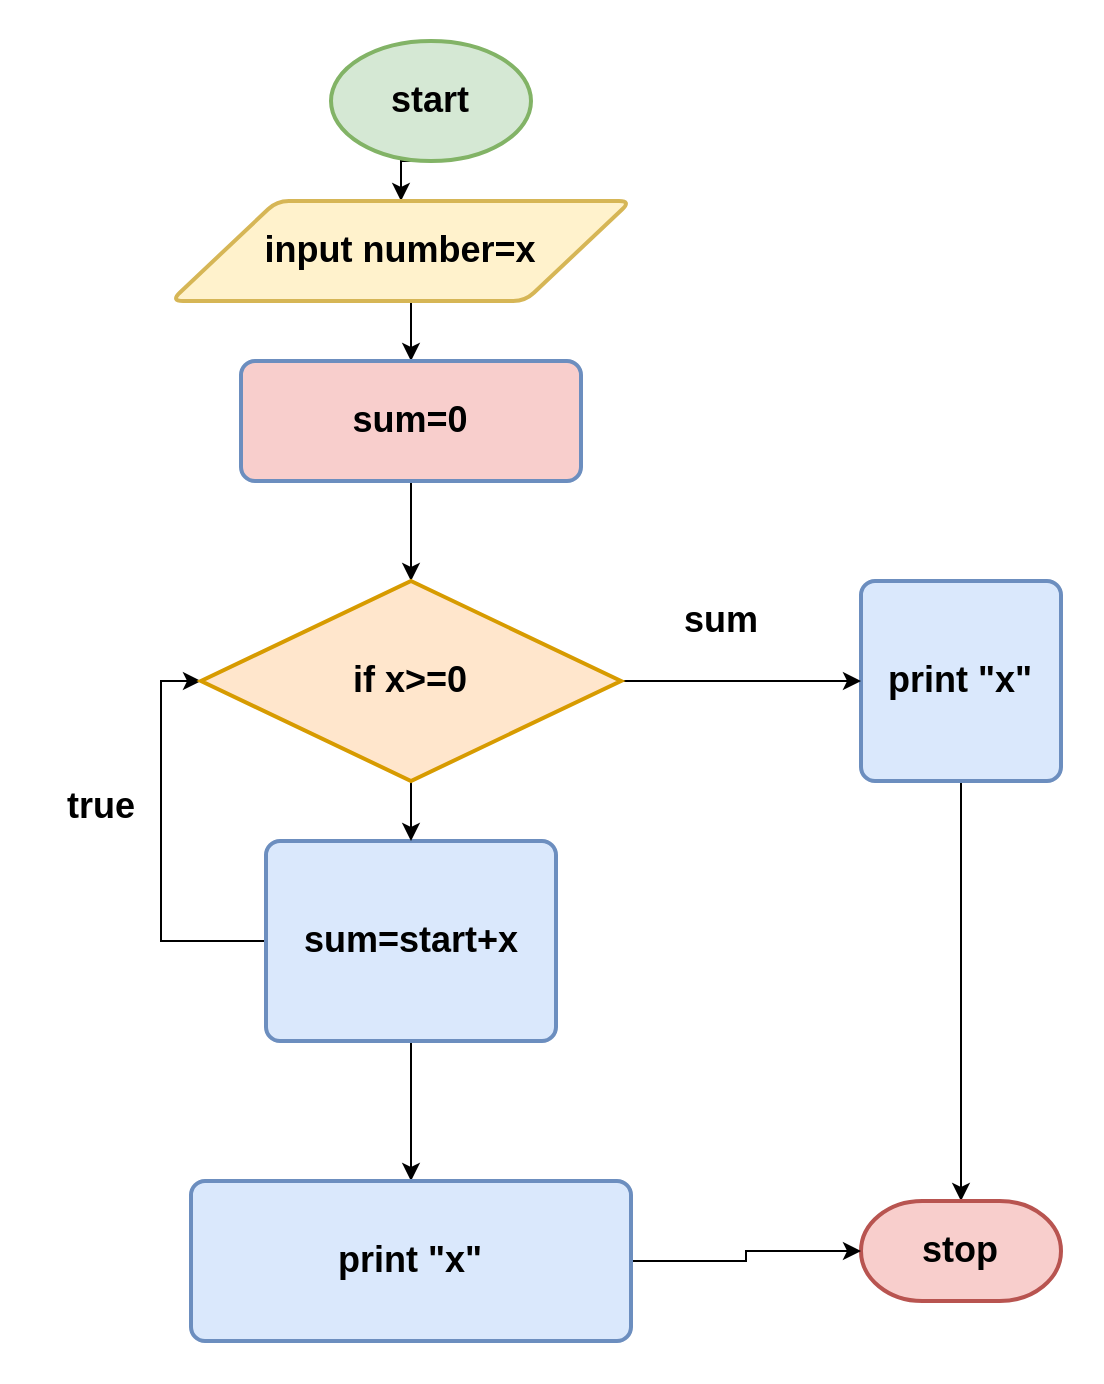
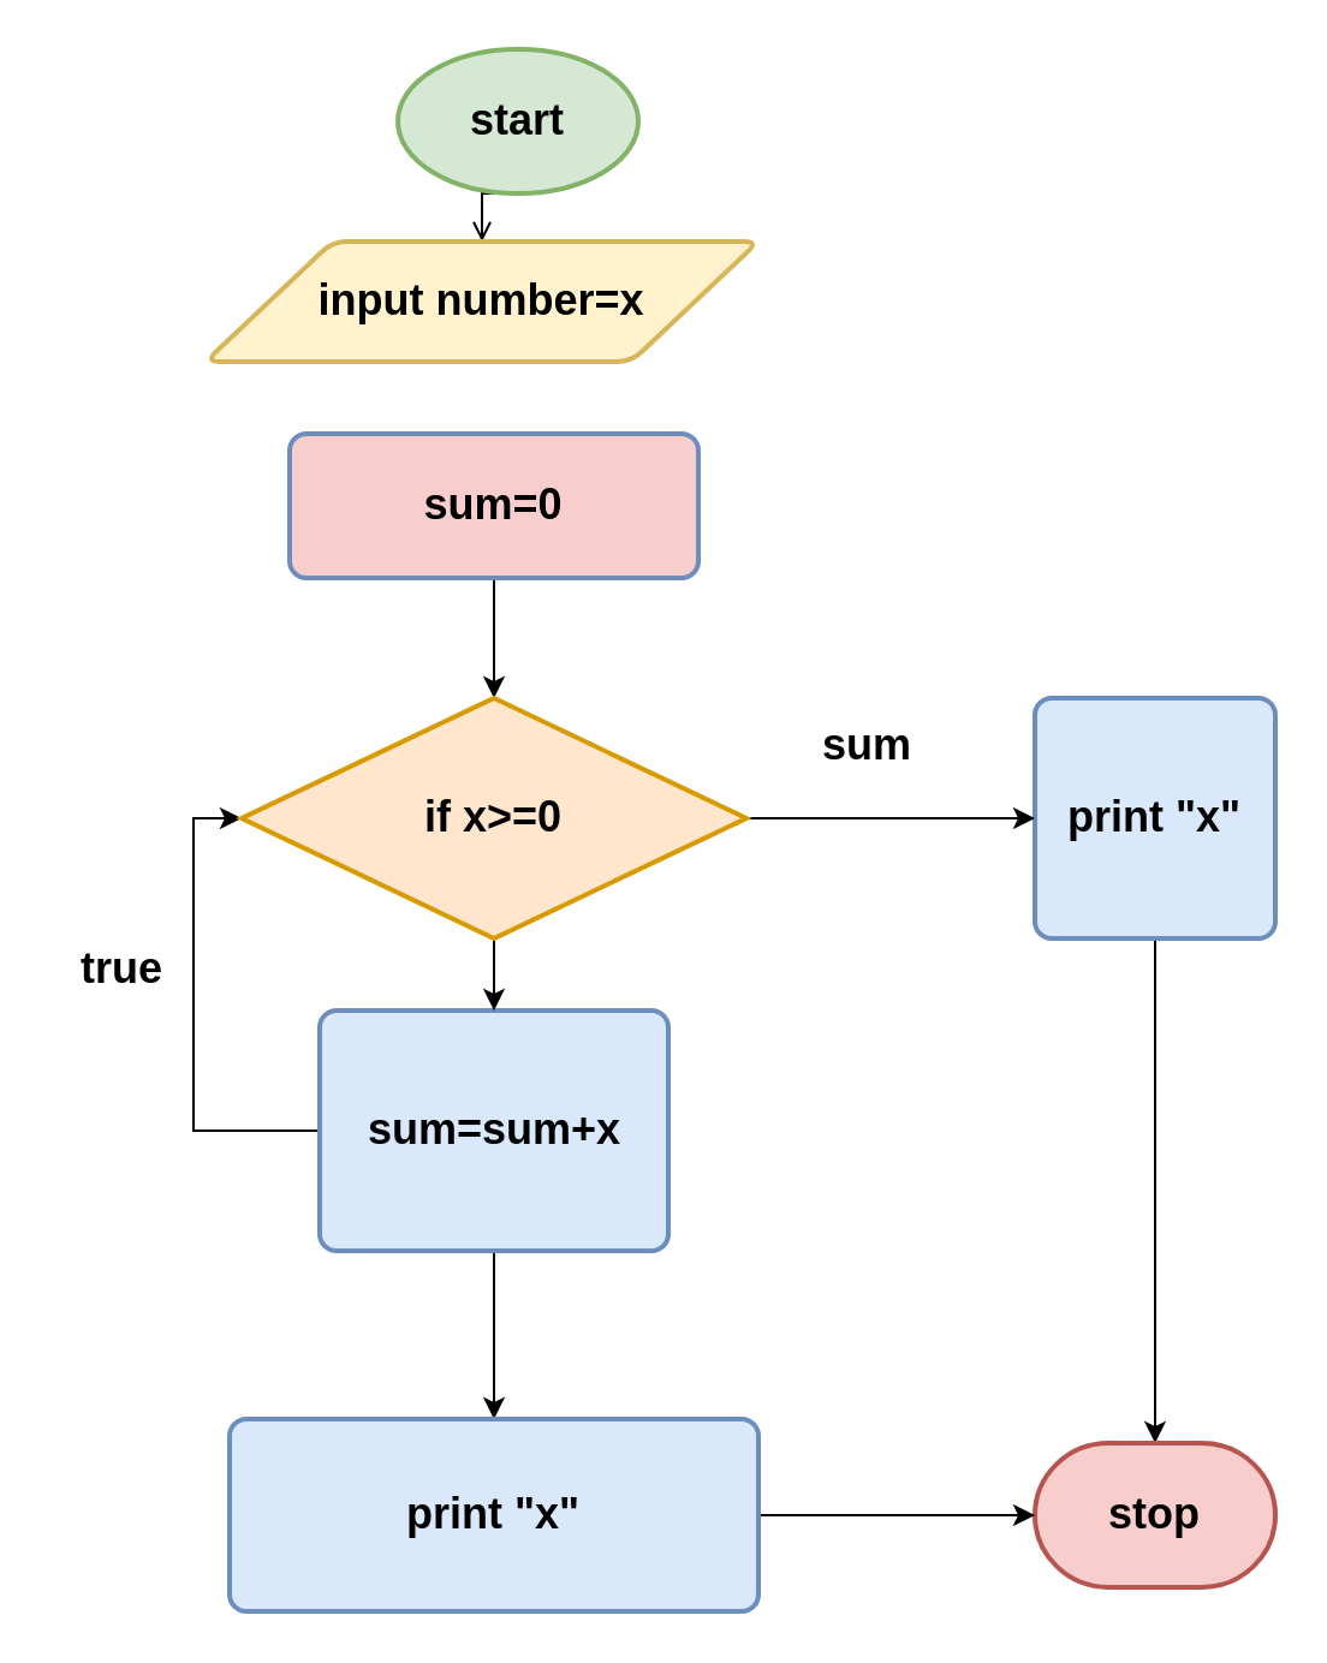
- <mxCell id="2" style="edgeStyle=orthogonalEdgeStyle;rounded=0;orthogonalLoop=1;jettySize=auto;html=1;exitX=0.5;exitY=1;exitDx=0;exitDy=0;exitPerimeter=0;entryX=0.5;entryY=0;entryDx=0;entryDy=0;" parent="1" source="3" target="5" edge="1"><mxGeometry relative="1" as="geometry" /></mxCell>
+ <mxCell id="2" style="edgeStyle=orthogonalEdgeStyle;rounded=0;orthogonalLoop=1;jettySize=auto;html=1;exitX=0.5;exitY=1;exitDx=0;exitDy=0;exitPerimeter=0;entryX=0.5;entryY=0;entryDx=0;entryDy=0;endArrow=open;" parent="1" source="3" target="5" edge="1"><mxGeometry relative="1" as="geometry" /></mxCell>
- <mxCell id="4" style="edgeStyle=orthogonalEdgeStyle;rounded=0;orthogonalLoop=1;jettySize=auto;html=1;exitX=0.5;exitY=1;exitDx=0;exitDy=0;entryX=0.5;entryY=0;entryDx=0;entryDy=0;" parent="1" source="5" target="12" edge="1"><mxGeometry relative="1" as="geometry" /></mxCell>
- <mxCell id="10" value="&lt;h2&gt;sum=start+x&lt;/h2&gt;" style="rounded=1;whiteSpace=wrap;html=1;absoluteArcSize=1;arcSize=14;strokeWidth=2;fillColor=#dae8fc;strokeColor=#6c8ebf;" parent="1" vertex="1"><mxGeometry x="132.5" y="420" width="145" height="100" as="geometry" /></mxCell>
+ <mxCell id="10" value="&lt;h2&gt;sum=sum+x&lt;/h2&gt;" style="rounded=1;whiteSpace=wrap;html=1;absoluteArcSize=1;arcSize=14;strokeWidth=2;fillColor=#dae8fc;strokeColor=#6c8ebf;" parent="1" vertex="1"><mxGeometry x="132.5" y="420" width="145" height="100" as="geometry" /></mxCell>
- <mxCell id="17" value="&lt;h2&gt;stop&lt;/h2&gt;" style="strokeWidth=2;html=1;shape=mxgraph.flowchart.terminator;whiteSpace=wrap;direction=east;fillColor=#f8cecc;strokeColor=#b85450;" parent="1" vertex="1"><mxGeometry x="430" y="600" width="100" height="50" as="geometry" /></mxCell>
+ <mxCell id="17" value="&lt;h2&gt;stop&lt;/h2&gt;" style="strokeWidth=2;html=1;shape=mxgraph.flowchart.terminator;whiteSpace=wrap;direction=east;fillColor=#f8cecc;strokeColor=#b85450;" parent="1" vertex="1"><mxGeometry x="430" y="600" width="100" height="60" as="geometry" /></mxCell>
